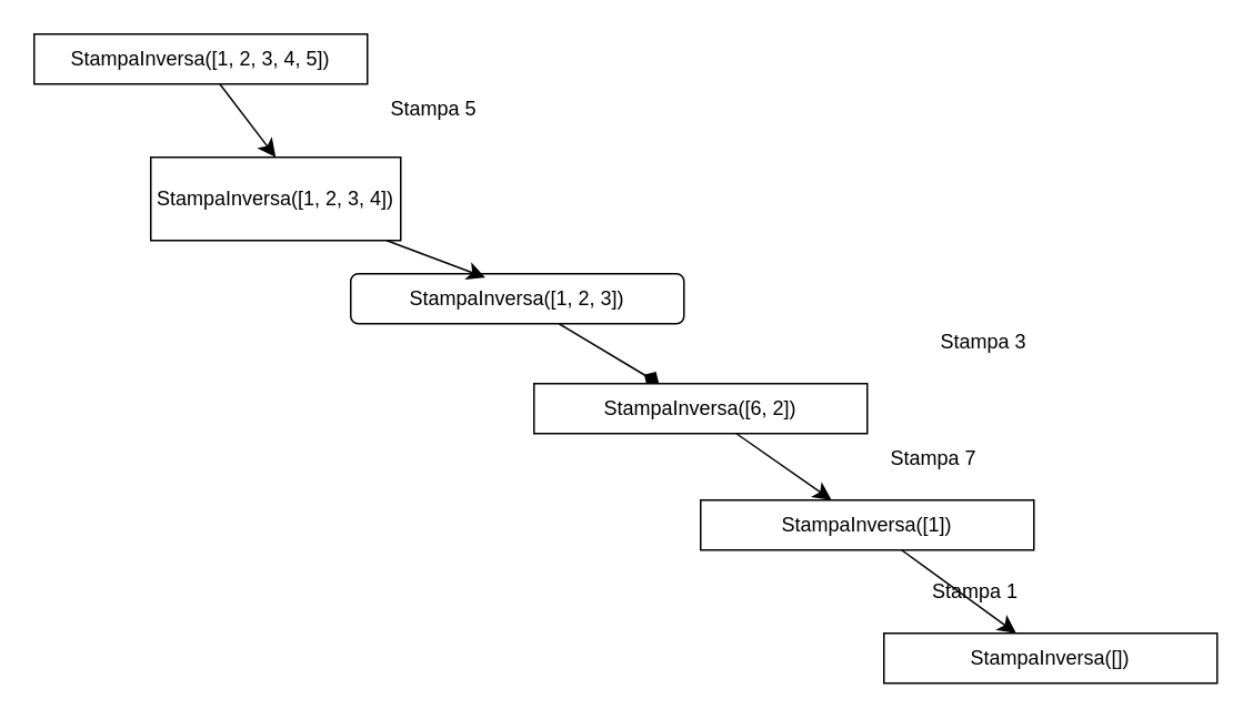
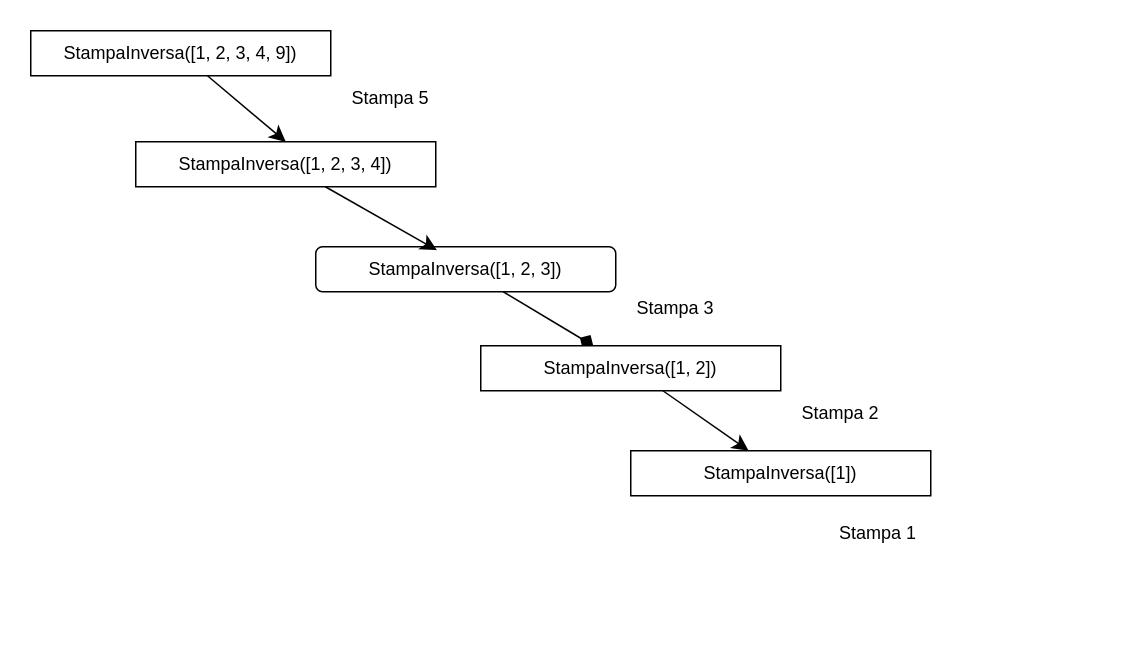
- <mxCell id="3" value="&lt;div&gt;StampaInversa([1, 2, 3, 4, 5])&lt;/div&gt;" style="rounded=0;whiteSpace=wrap;html=1;" vertex="1" parent="1"><mxGeometry x="20" y="20" width="200" height="30" as="geometry" /></mxCell>
+ <mxCell id="3" value="&lt;div&gt;StampaInversa([1, 2, 3, 4, 9])&lt;/div&gt;" style="rounded=0;whiteSpace=wrap;html=1;" vertex="1" parent="1"><mxGeometry x="20" y="20" width="200" height="30" as="geometry" /></mxCell>
- <mxCell id="4" value="&lt;div&gt;StampaInversa([1, 2, 3, 4])&lt;/div&gt;" style="rounded=0;whiteSpace=wrap;html=1;" vertex="1" parent="1"><mxGeometry x="90" y="94" width="150" height="50" as="geometry" /></mxCell>
+ <mxCell id="4" value="&lt;div&gt;StampaInversa([1, 2, 3, 4])&lt;/div&gt;" style="rounded=0;whiteSpace=wrap;html=1;" vertex="1" parent="1"><mxGeometry x="90" y="94" width="200" height="30" as="geometry" /></mxCell>
- <mxCell id="14" value="&lt;div&gt;Stampa 3&lt;/div&gt;" style="text;html=1;align=center;verticalAlign=middle;whiteSpace=wrap;rounded=0;" vertex="1" parent="1"><mxGeometry x="560" y="190" width="60" height="30" as="geometry" /></mxCell>
+ <mxCell id="14" value="&lt;div&gt;Stampa 3&lt;/div&gt;" style="text;html=1;align=center;verticalAlign=middle;whiteSpace=wrap;rounded=0;" vertex="1" parent="1"><mxGeometry x="420" y="190" width="60" height="30" as="geometry" /></mxCell>
- <mxCell id="8" value="&lt;div&gt;StampaInversa([6, 2])&lt;/div&gt;" style="rounded=0;whiteSpace=wrap;html=1;" vertex="1" parent="1"><mxGeometry x="320" y="230" width="200" height="30" as="geometry" /></mxCell>
+ <mxCell id="8" value="&lt;div&gt;StampaInversa([1, 2])&lt;/div&gt;" style="rounded=0;whiteSpace=wrap;html=1;" vertex="1" parent="1"><mxGeometry x="320" y="230" width="200" height="30" as="geometry" /></mxCell>
- <mxCell id="15" value="&lt;div&gt;Stampa 7&lt;/div&gt;" style="text;html=1;align=center;verticalAlign=middle;whiteSpace=wrap;rounded=0;" vertex="1" parent="1"><mxGeometry x="530" y="260" width="60" height="30" as="geometry" /></mxCell>
+ <mxCell id="15" value="&lt;div&gt;Stampa 2&lt;/div&gt;" style="text;html=1;align=center;verticalAlign=middle;whiteSpace=wrap;rounded=0;" vertex="1" parent="1"><mxGeometry x="530" y="260" width="60" height="30" as="geometry" /></mxCell>
- <mxCell id="9" style="edgeStyle=none;curved=1;rounded=0;orthogonalLoop=1;jettySize=auto;html=1;fontSize=12;startSize=8;endSize=8;" edge="1" parent="1" source="10" target="11"><mxGeometry relative="1" as="geometry" /></mxCell>
- <mxCell id="11" value="&lt;div&gt;StampaInversa([])&lt;/div&gt;" style="rounded=0;whiteSpace=wrap;html=1;" vertex="1" parent="1"><mxGeometry x="530" y="380" width="200" height="30" as="geometry" /></mxCell>
